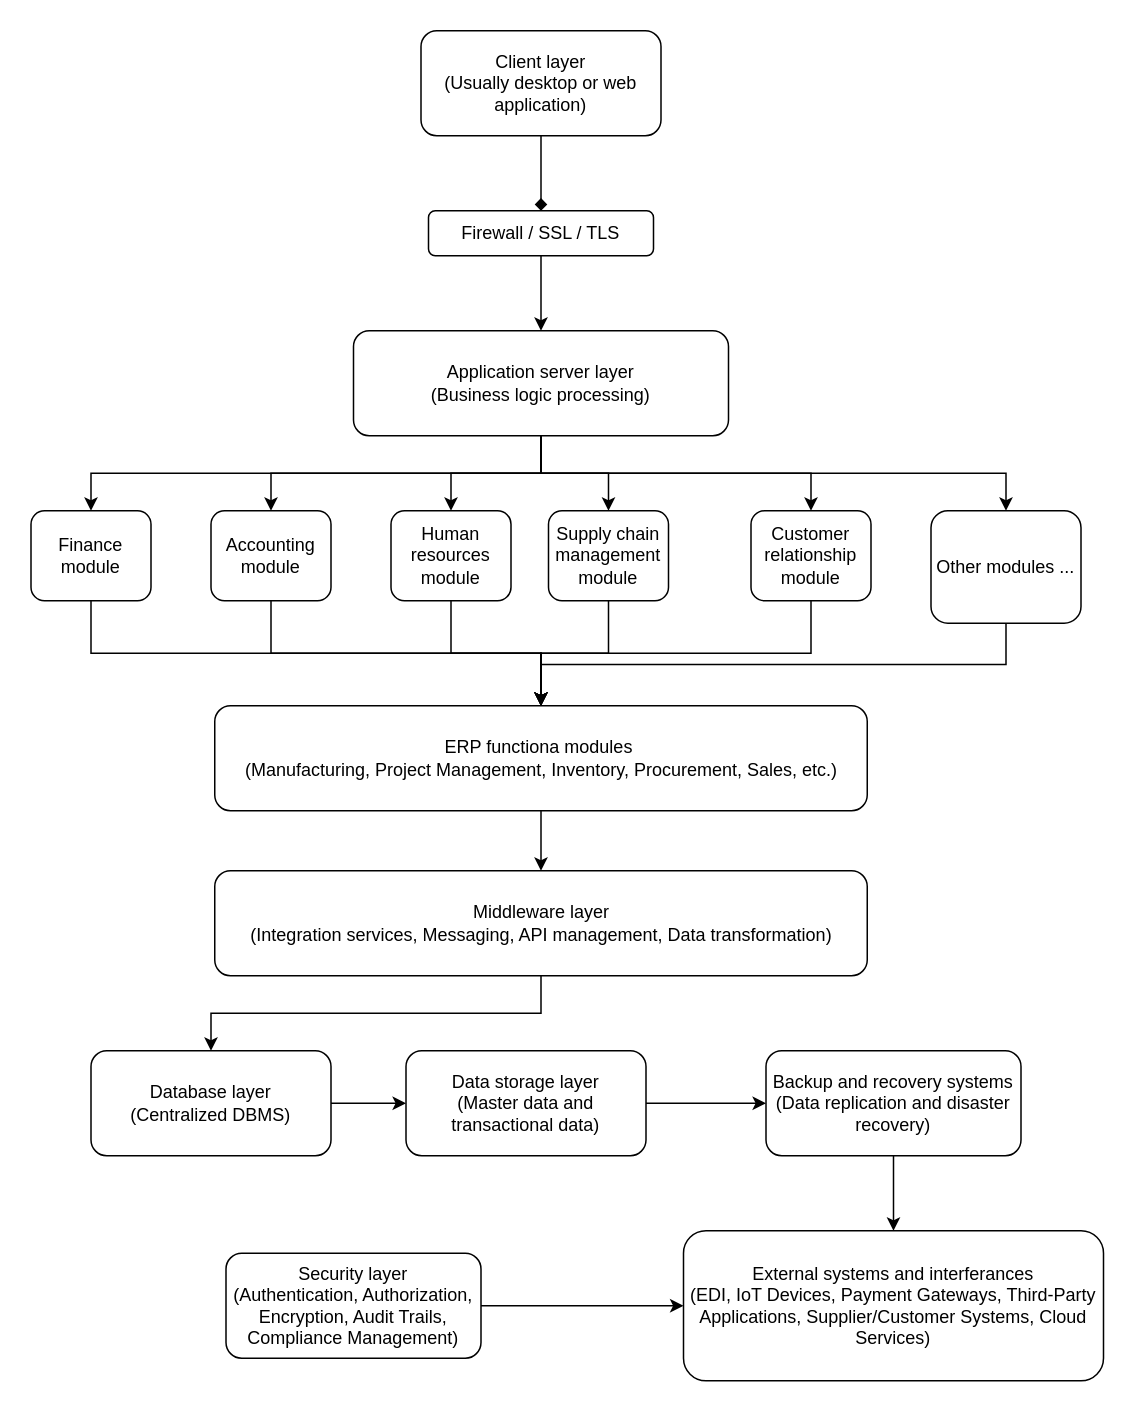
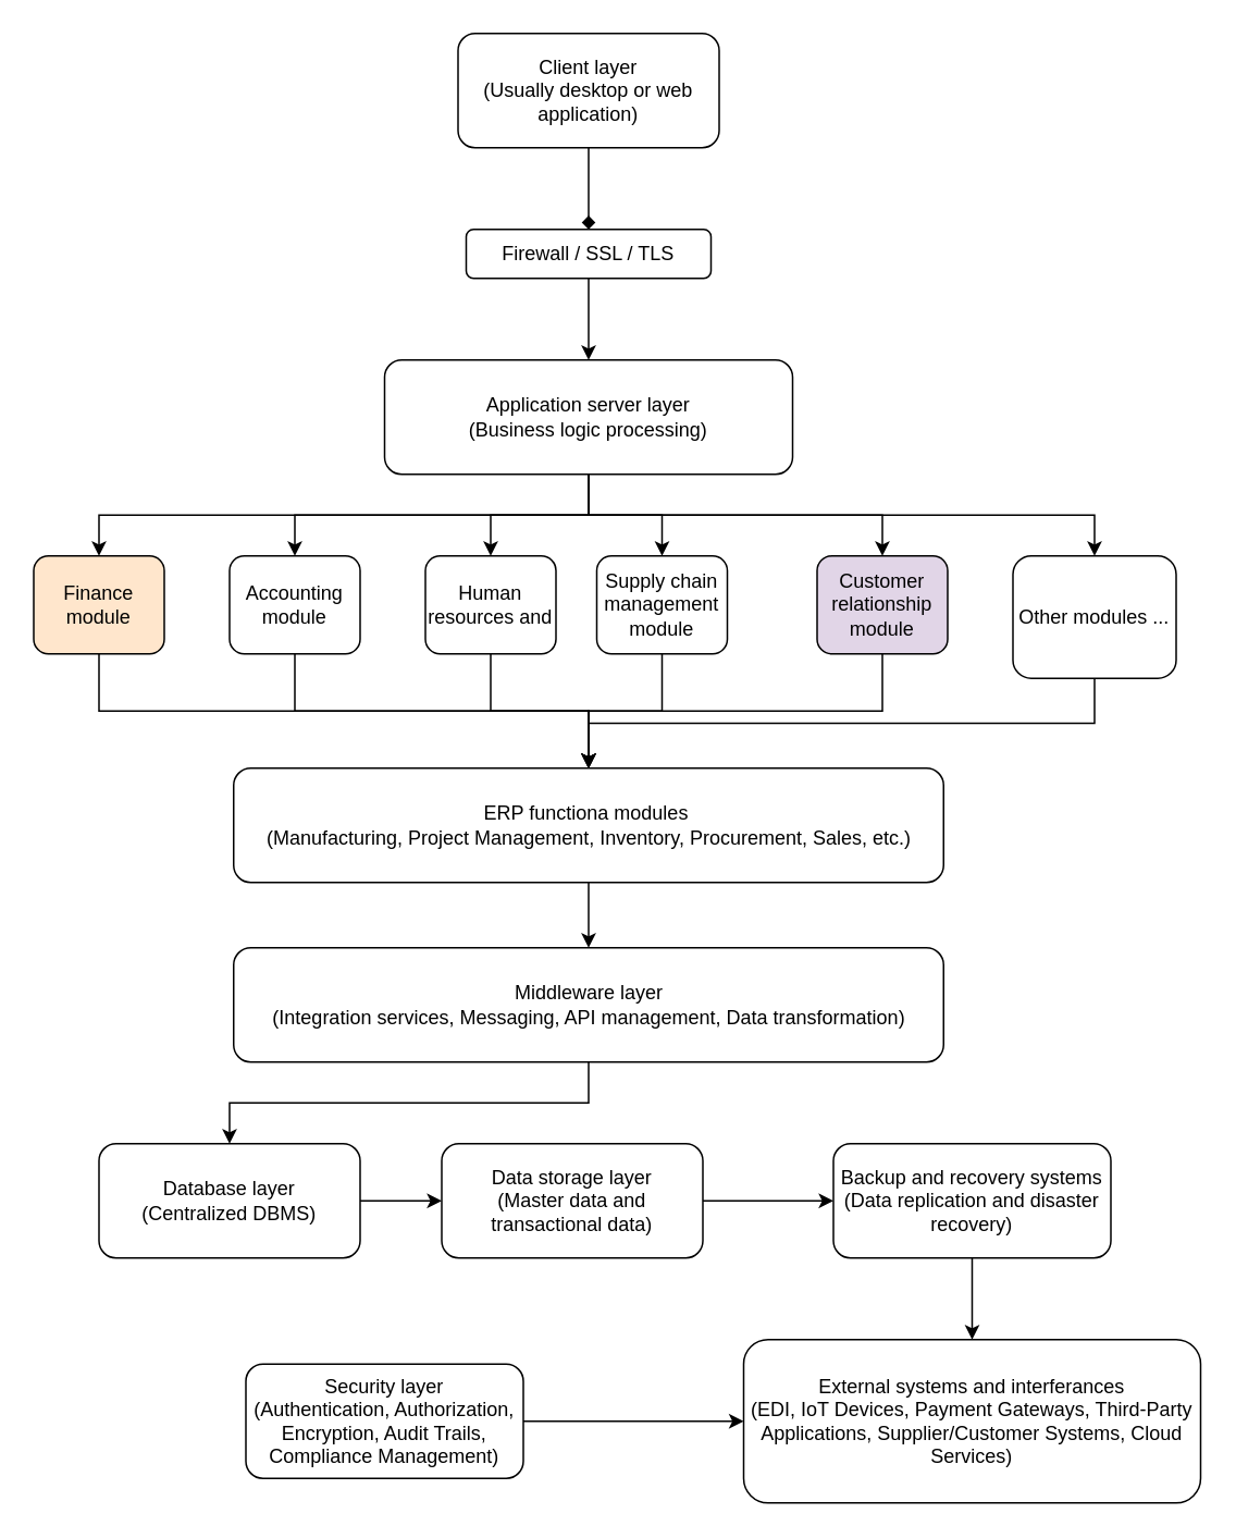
- <mxCell id="14" value="Finance module" style="rounded=1;whiteSpace=wrap;html=1;" vertex="1" parent="1"><mxGeometry x="20" y="340" width="80" height="60" as="geometry" /></mxCell>
+ <mxCell id="14" value="Finance module" style="rounded=1;whiteSpace=wrap;html=1;fillColor=#ffe6cc;" vertex="1" parent="1"><mxGeometry x="20" y="340" width="80" height="60" as="geometry" /></mxCell>
- <mxCell id="18" value="Human resources module" style="rounded=1;whiteSpace=wrap;html=1;" vertex="1" parent="1"><mxGeometry x="260" y="340" width="80" height="60" as="geometry" /></mxCell>
+ <mxCell id="18" value="Human resources and" style="rounded=1;whiteSpace=wrap;html=1;" vertex="1" parent="1"><mxGeometry x="260" y="340" width="80" height="60" as="geometry" /></mxCell>
- <mxCell id="22" value="Customer relationship&lt;div&gt;module&lt;/div&gt;" style="rounded=1;whiteSpace=wrap;html=1;" vertex="1" parent="1"><mxGeometry x="500" y="340" width="80" height="60" as="geometry" /></mxCell>
+ <mxCell id="22" value="Customer relationship&lt;div&gt;module&lt;/div&gt;" style="rounded=1;whiteSpace=wrap;html=1;fillColor=#e1d5e7;" vertex="1" parent="1"><mxGeometry x="500" y="340" width="80" height="60" as="geometry" /></mxCell>
